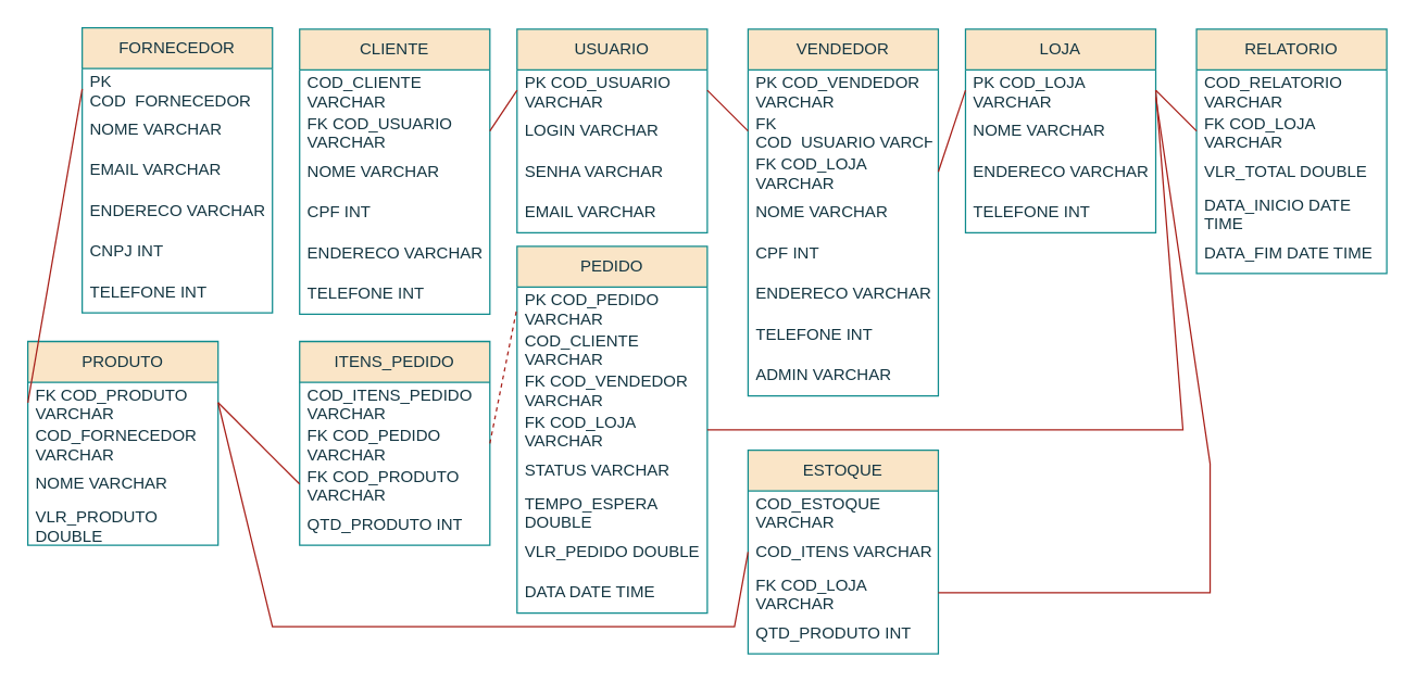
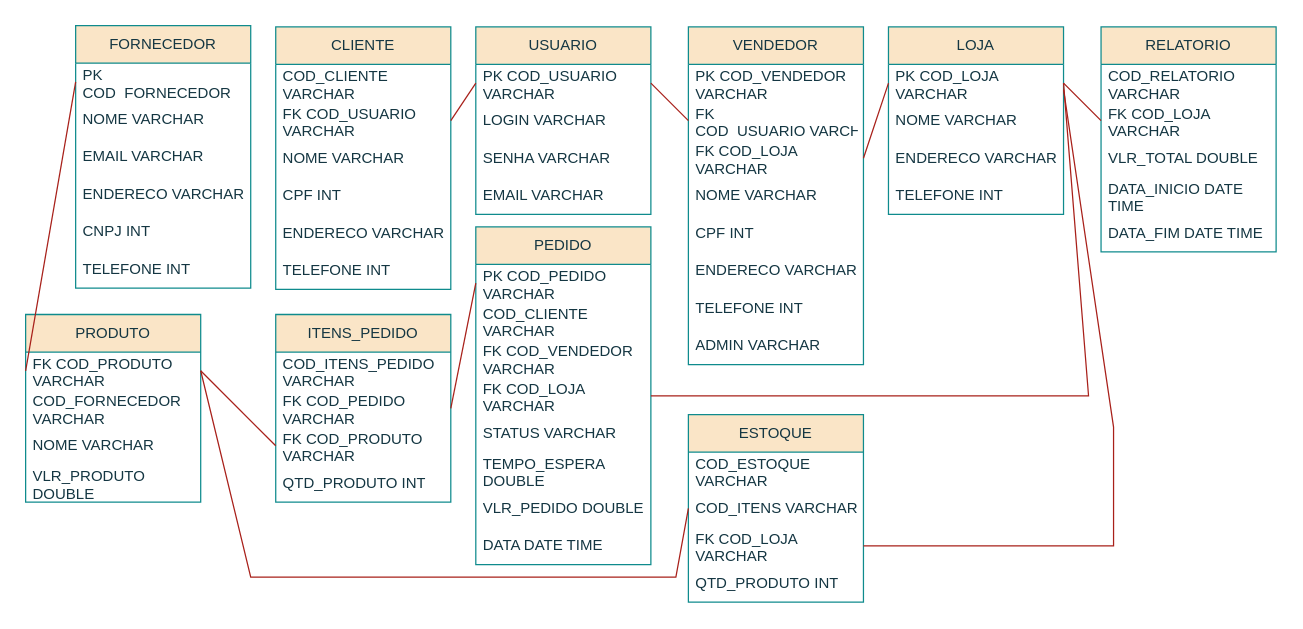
- <mxCell id="45" value="" style="endArrow=none;html=1;rounded=0;entryX=0;entryY=0.5;entryDx=0;entryDy=0;exitX=1;exitY=0.5;exitDx=0;exitDy=0;labelBackgroundColor=none;strokeColor=#A8201A;fontColor=default;dashed=1;" edge="1" parent="1" source="42" target="32"><mxGeometry width="50" height="50" relative="1" as="geometry"><mxPoint x="380" y="331" as="sourcePoint" /><mxPoint x="470" y="76" as="targetPoint" /></mxGeometry></mxCell>
+ <mxCell id="45" value="" style="endArrow=none;html=1;rounded=0;entryX=0;entryY=0.5;entryDx=0;entryDy=0;exitX=1;exitY=0.5;exitDx=0;exitDy=0;labelBackgroundColor=none;strokeColor=#A8201A;fontColor=default;" edge="1" parent="1" source="42" target="32"><mxGeometry width="50" height="50" relative="1" as="geometry"><mxPoint x="380" y="331" as="sourcePoint" /><mxPoint x="470" y="76" as="targetPoint" /></mxGeometry></mxCell>
